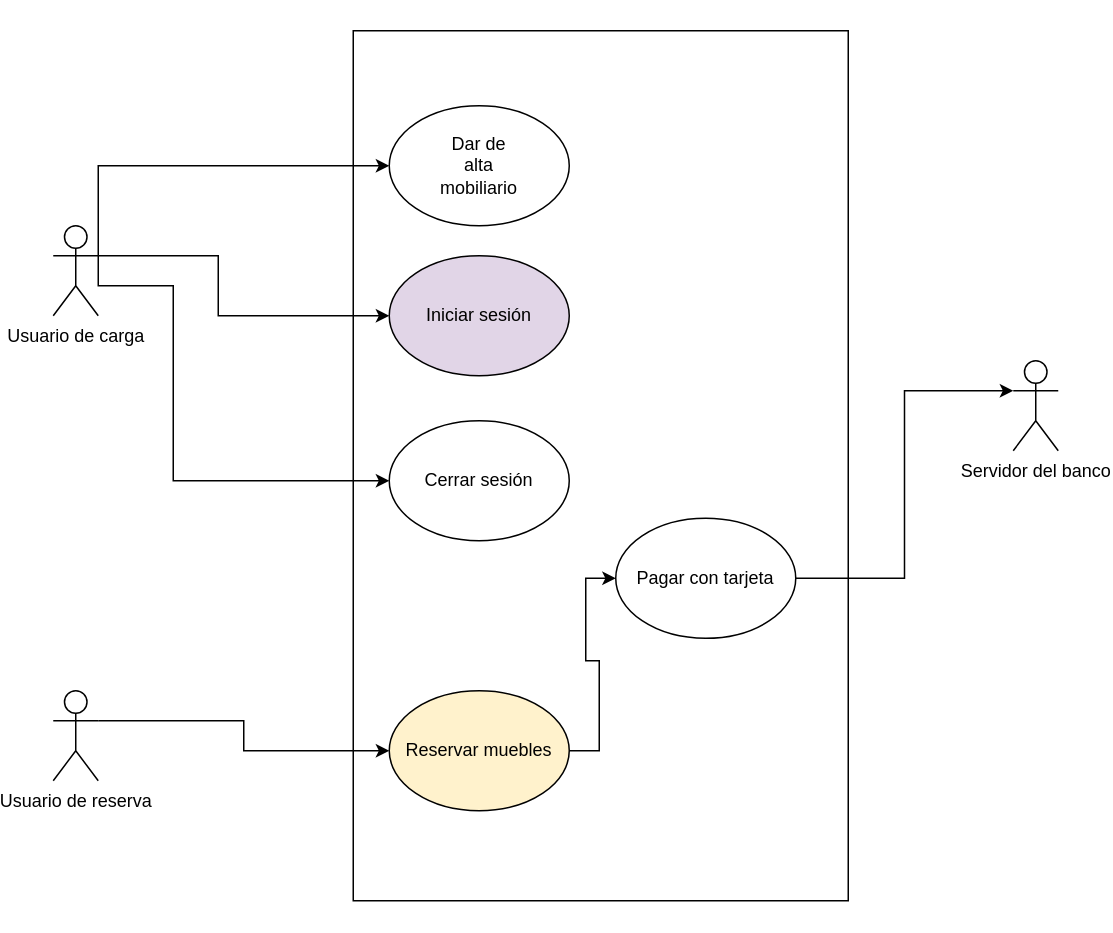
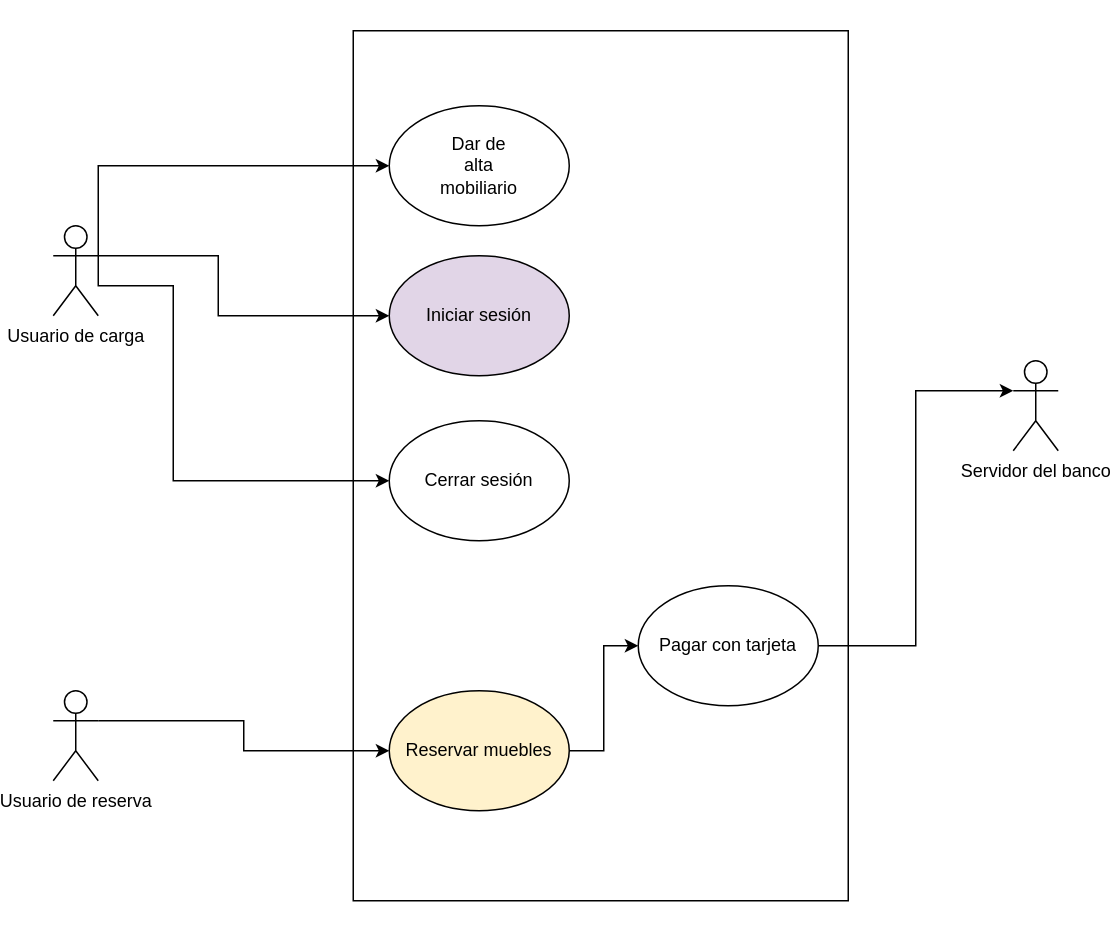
- <mxCell id="17" value="Pagar con tarjeta" style="ellipse;whiteSpace=wrap;html=1;" vertex="1" parent="1"><mxGeometry x="395" y="345" width="120" height="80" as="geometry" /></mxCell>
+ <mxCell id="17" value="Pagar con tarjeta" style="ellipse;whiteSpace=wrap;html=1;" vertex="1" parent="1"><mxGeometry x="410" y="390" width="120" height="80" as="geometry" /></mxCell>
